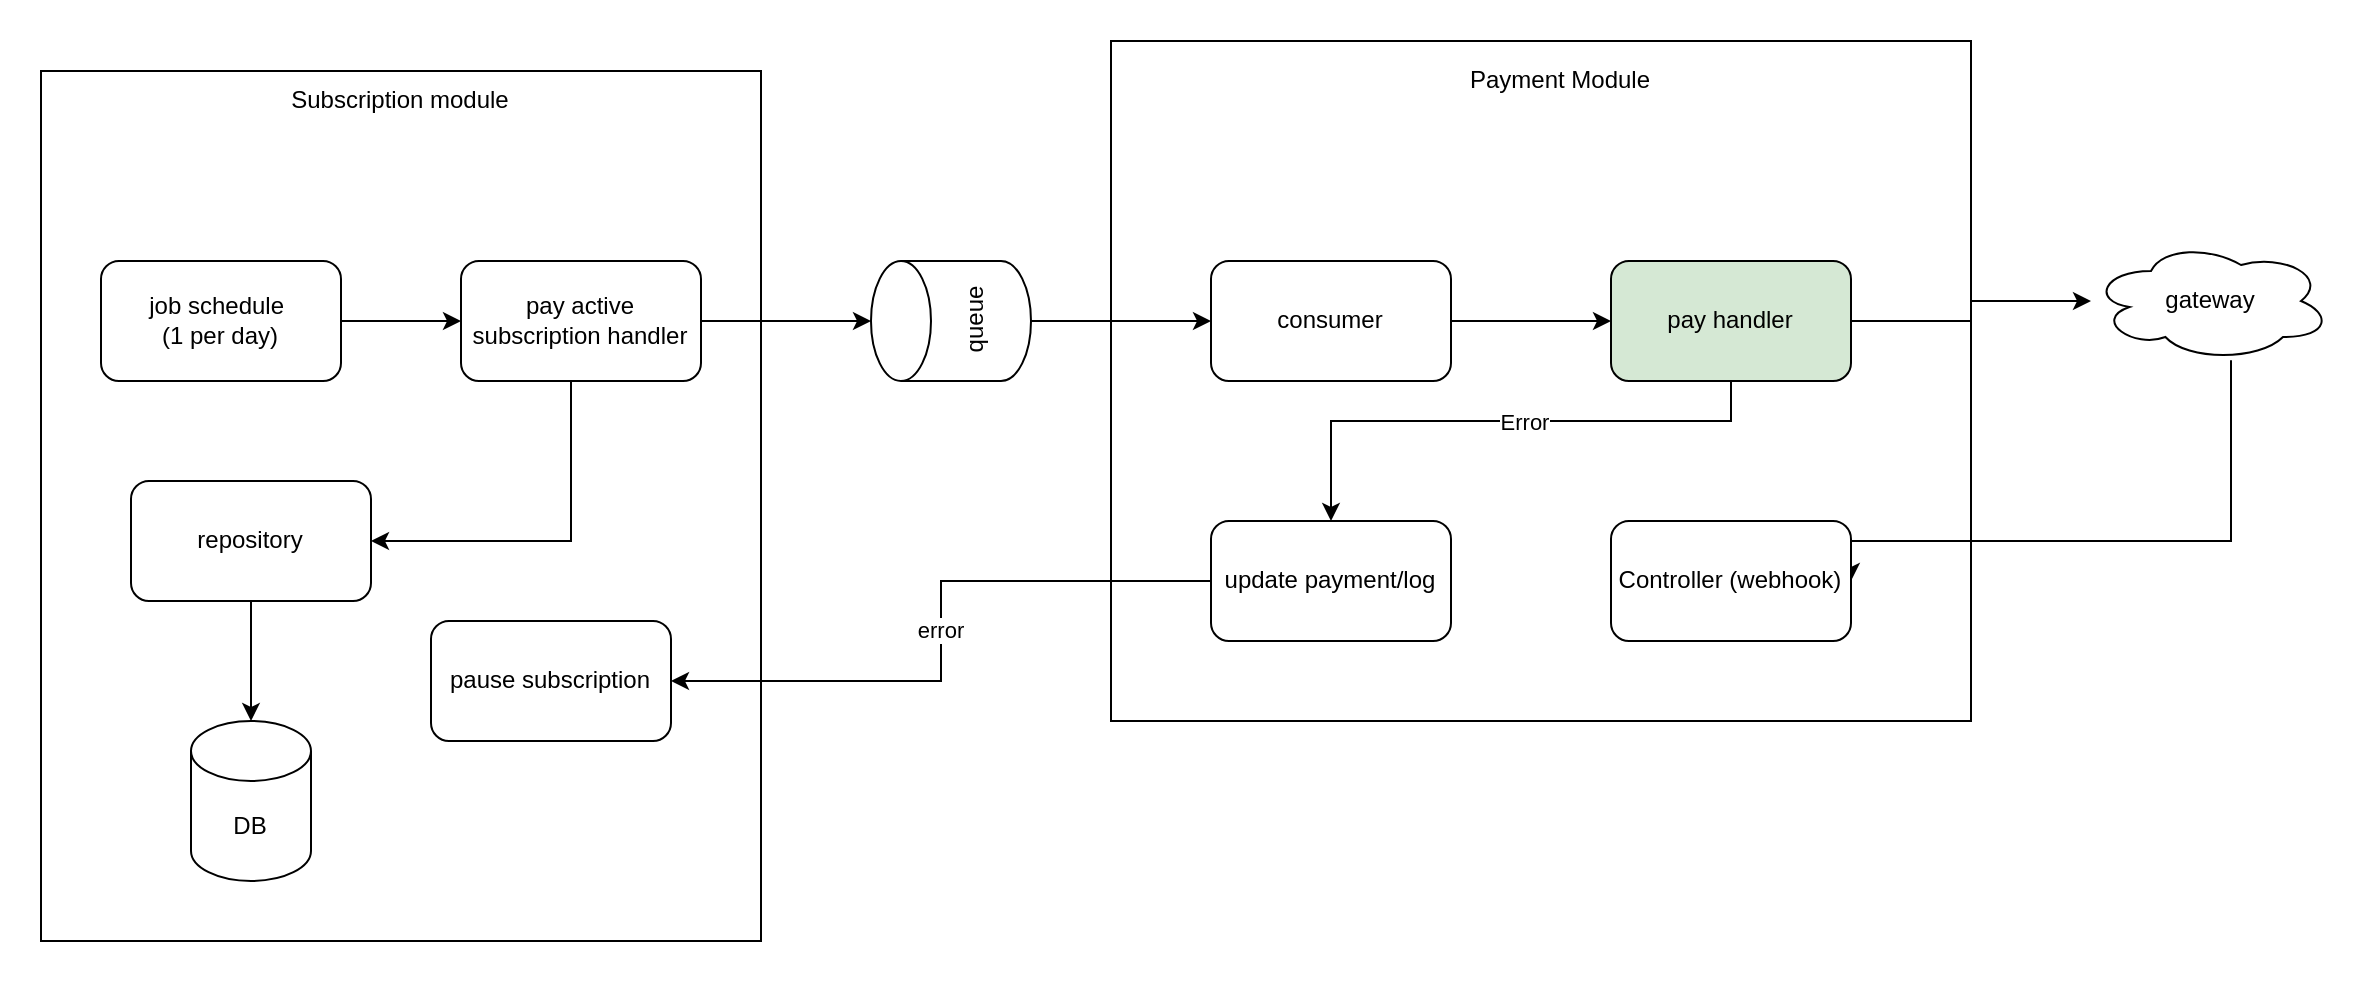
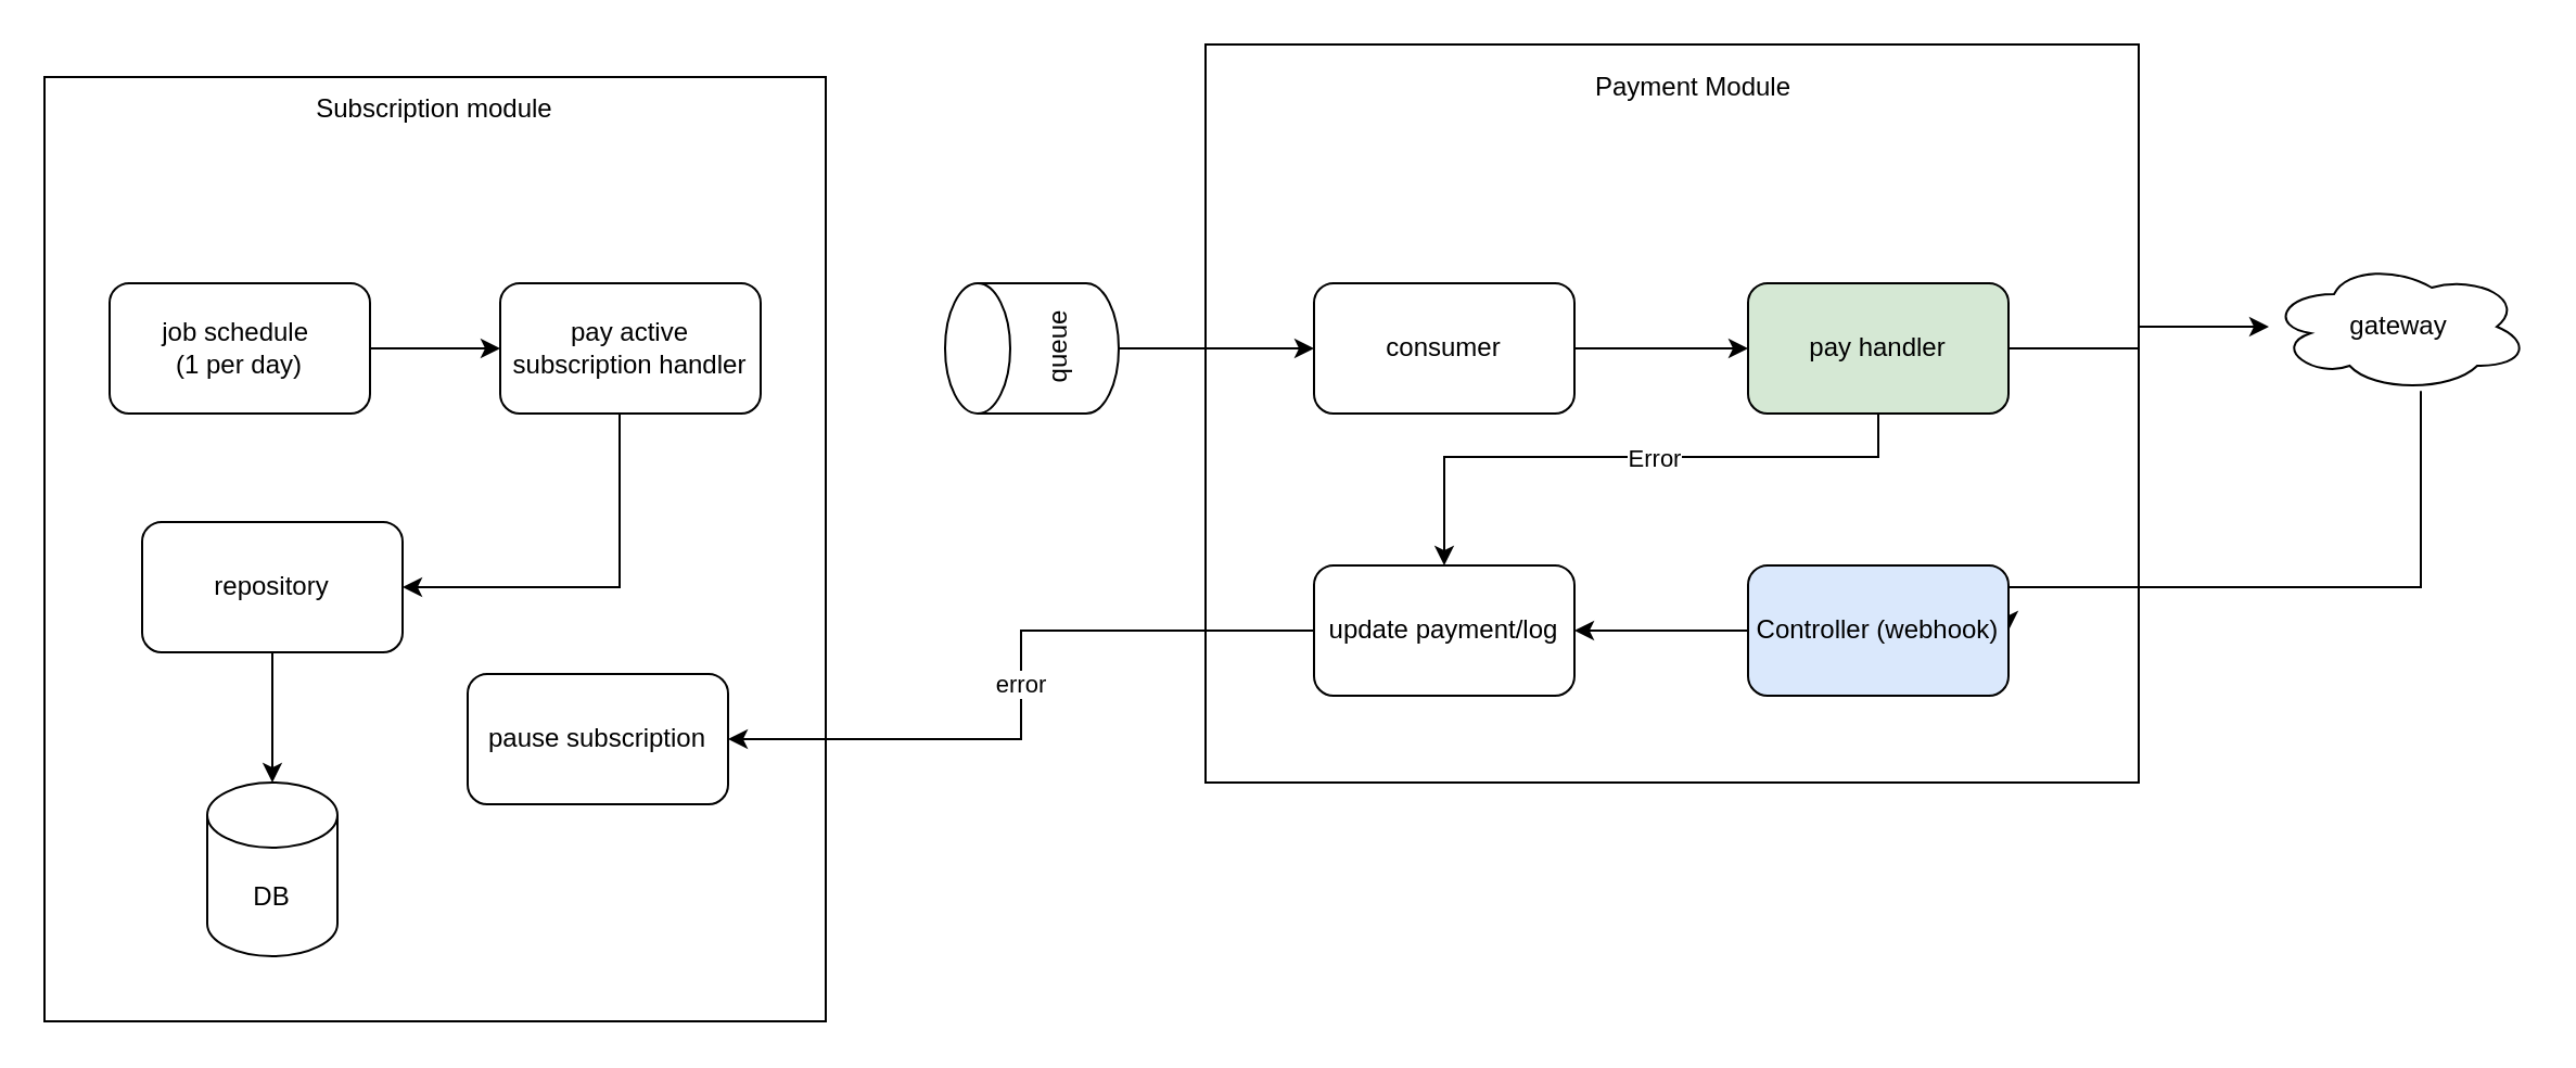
- <mxCell id="10" style="edgeStyle=orthogonalEdgeStyle;rounded=0;orthogonalLoop=1;jettySize=auto;html=1;" parent="1" source="5" target="9" edge="1"><mxGeometry relative="1" as="geometry"><mxPoint x="365" y="160" as="targetPoint" /></mxGeometry></mxCell>
+ <mxCell id="21" value="" style="edgeStyle=orthogonalEdgeStyle;rounded=0;orthogonalLoop=1;jettySize=auto;html=1;" parent="1" source="22" target="24" edge="1"><mxGeometry relative="1" as="geometry" /></mxCell>
- <mxCell id="22" value="Controller (webhook)" style="whiteSpace=wrap;html=1;rounded=1;" parent="1" vertex="1"><mxGeometry x="805" y="260" width="120" height="60" as="geometry" /></mxCell>
+ <mxCell id="22" value="Controller (webhook)" style="whiteSpace=wrap;html=1;rounded=1;fillColor=#dae8fc;" parent="1" vertex="1"><mxGeometry x="805" y="260" width="120" height="60" as="geometry" /></mxCell>
